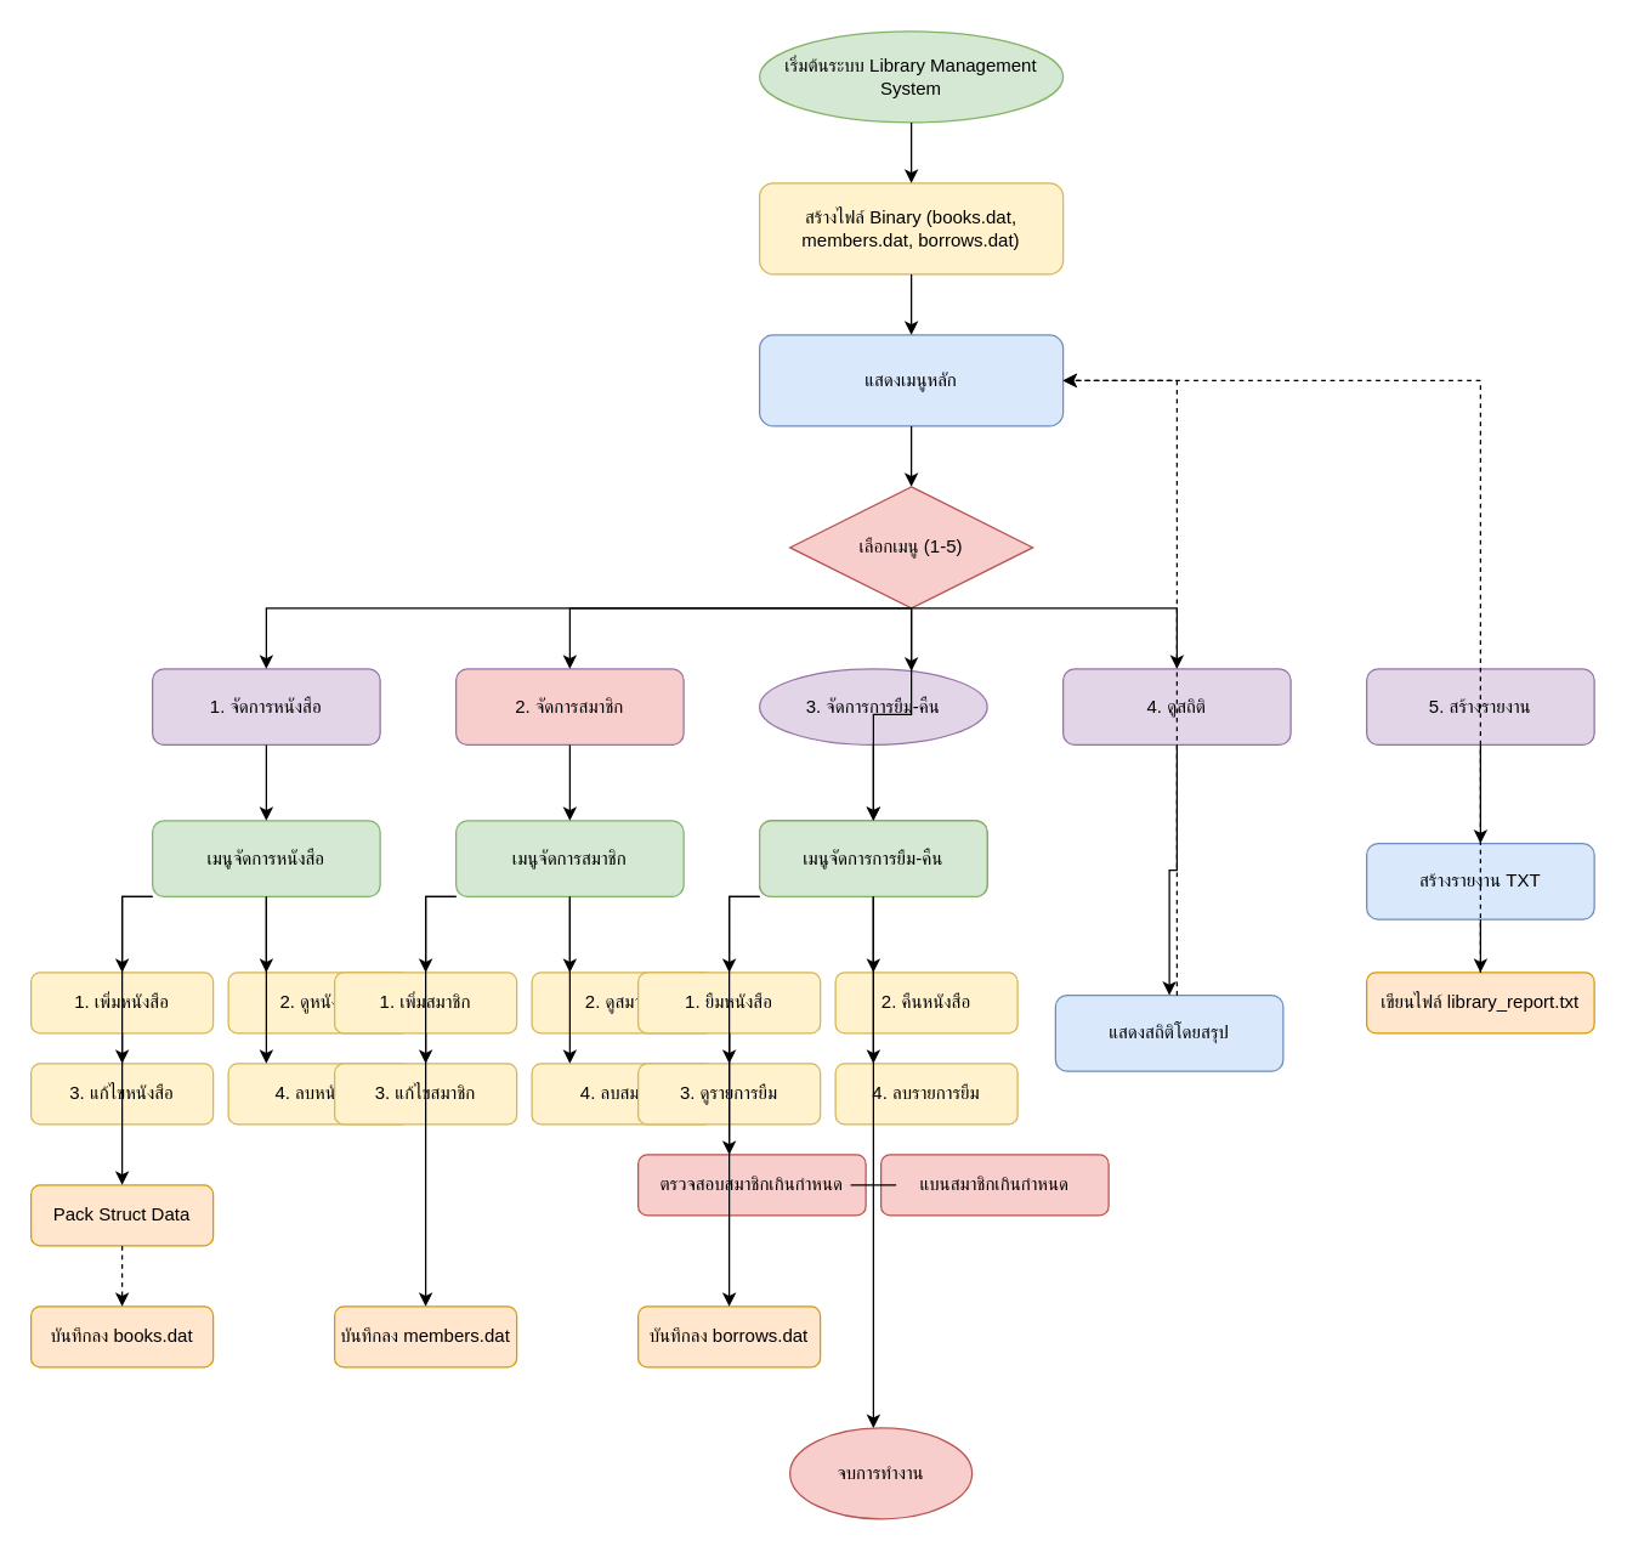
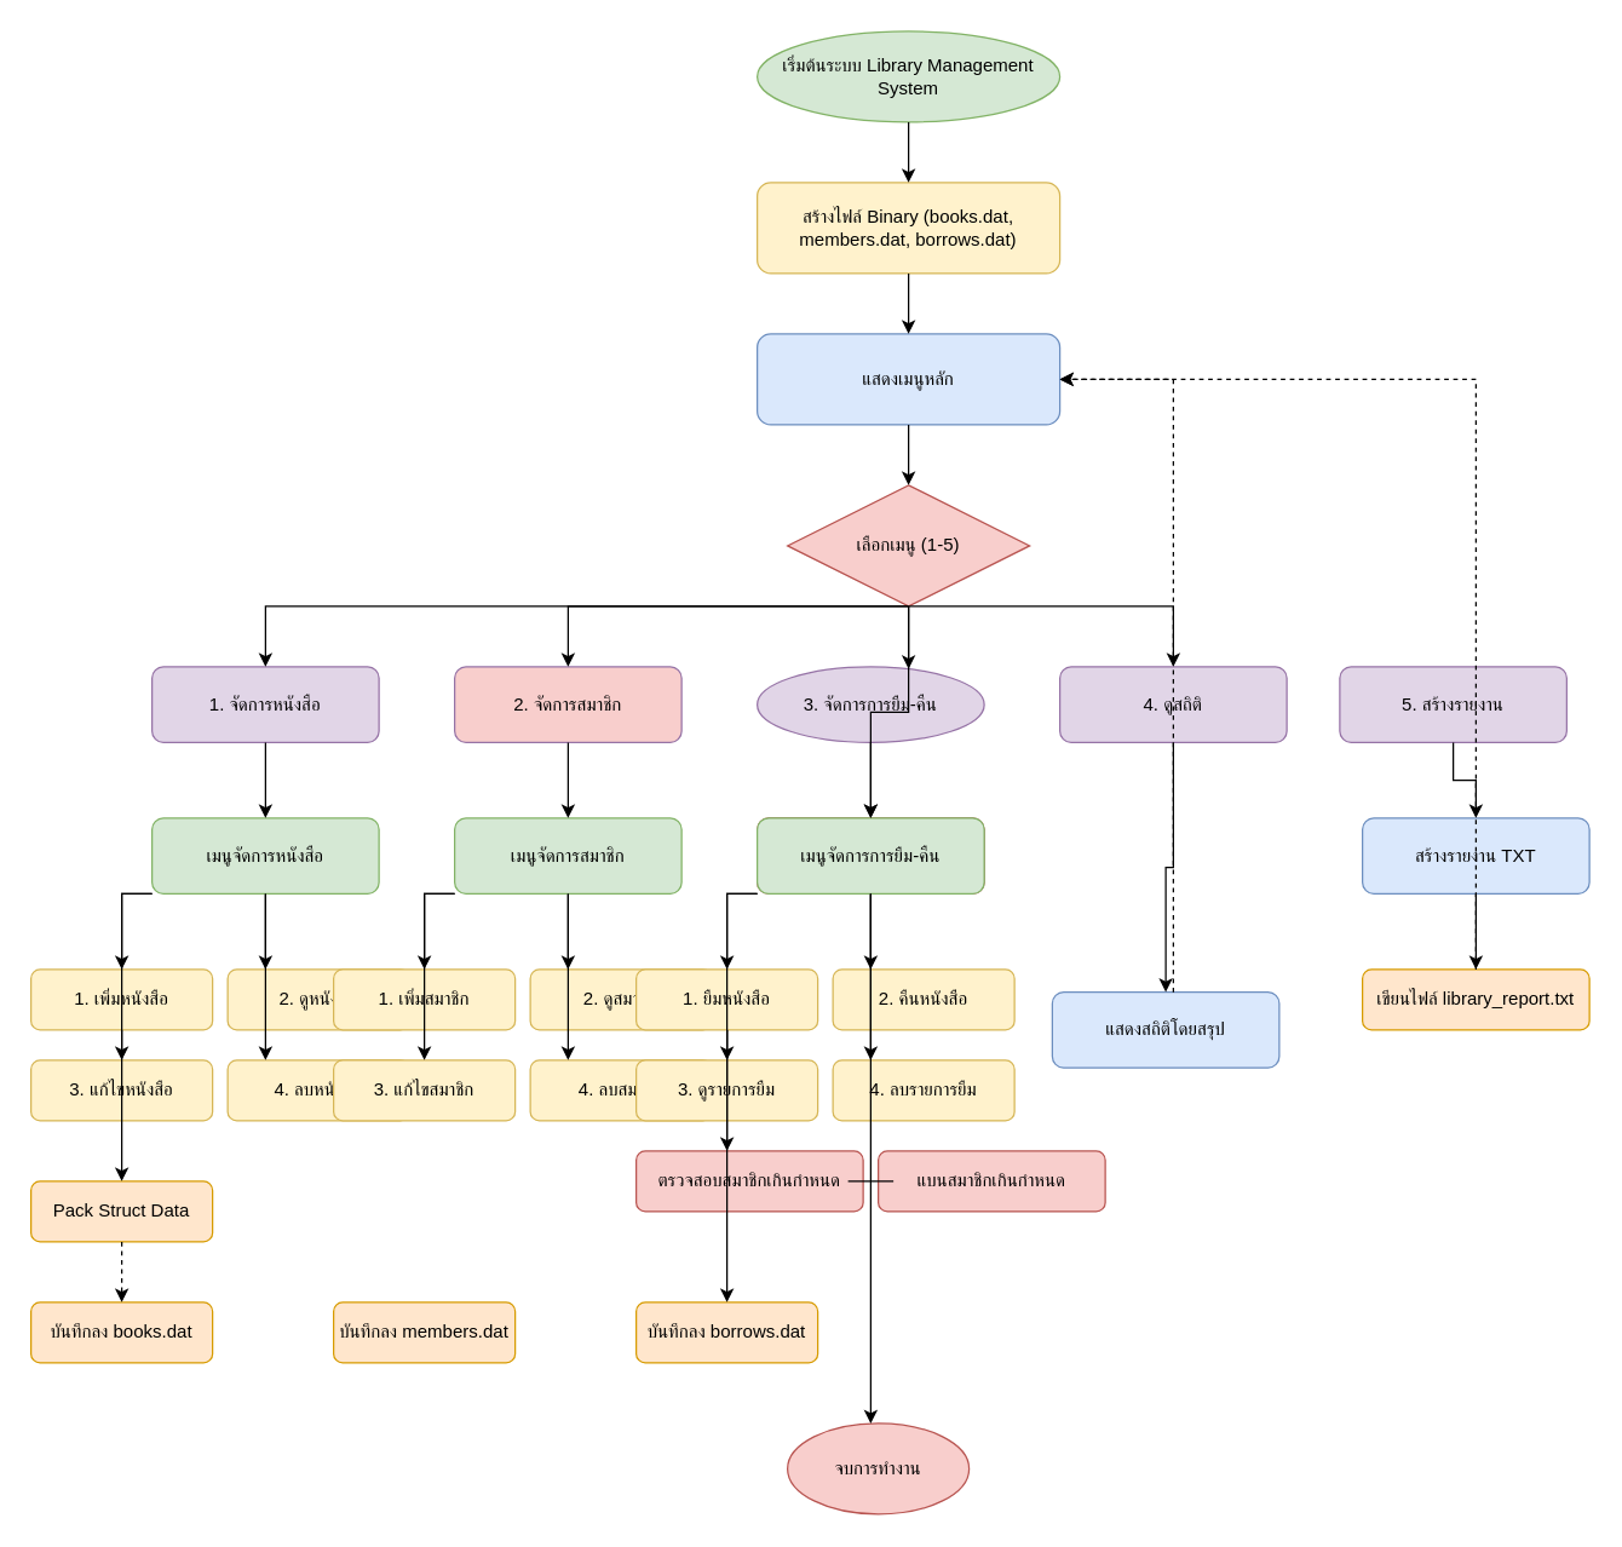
- <mxCell id="10" value="5. สร้างรายงาน" style="rounded=1;whiteSpace=wrap;html=1;fillColor=#e1d5e7;strokeColor=#9673a6;" parent="1" vertex="1"><mxGeometry x="900" y="440" width="150" height="50" as="geometry" /></mxCell>
+ <mxCell id="10" value="5. สร้างรายงาน" style="rounded=1;whiteSpace=wrap;html=1;fillColor=#e1d5e7;strokeColor=#9673a6;" parent="1" vertex="1"><mxGeometry x="885" y="440" width="150" height="50" as="geometry" /></mxCell>
- <mxCell id="28" value="สร้างรายงาน TXT" style="rounded=1;whiteSpace=wrap;html=1;fillColor=#dae8fc;strokeColor=#6c8ebf;" parent="1" vertex="1"><mxGeometry x="900" y="555" width="150" height="50" as="geometry" /></mxCell>
+ <mxCell id="28" value="สร้างรายงาน TXT" style="rounded=1;whiteSpace=wrap;html=1;fillColor=#dae8fc;strokeColor=#6c8ebf;" parent="1" vertex="1"><mxGeometry x="900" y="540" width="150" height="50" as="geometry" /></mxCell>
- <mxCell id="64" style="edgeStyle=orthogonalEdgeStyle;rounded=0;orthogonalLoop=1;jettySize=auto;html=1;" parent="1" source="18" target="31" edge="1"><mxGeometry relative="1" as="geometry" /></mxCell>
